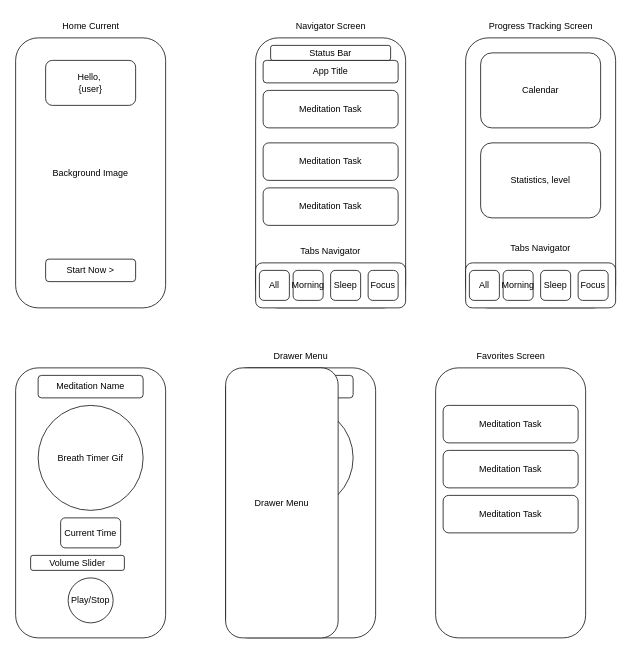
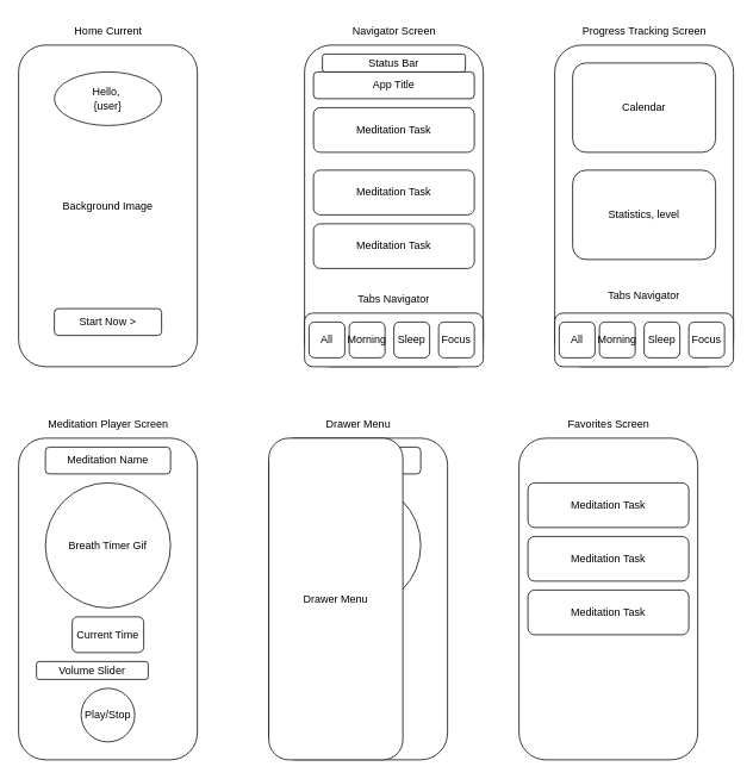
- <mxCell id="19" value="Hello,&amp;nbsp;&lt;div&gt;{user}&lt;/div&gt;" style="rounded=1;whiteSpace=wrap;html=1;align=center;" vertex="1" parent="1"><mxGeometry x="60" y="80" width="120" height="60" as="geometry" /></mxCell>
+ <mxCell id="19" value="Hello,&amp;nbsp;&lt;div&gt;{user}&lt;/div&gt;" style="ellipse;whiteSpace=wrap;html=1;align=center;" vertex="1" parent="1"><mxGeometry x="60" y="80" width="120" height="60" as="geometry" /></mxCell>
+ <mxCell id="21" value="Meditation Player Screen" style="text;html=1;align=center;verticalAlign=middle;resizable=0;points=[];autosize=1;strokeColor=none;fillColor=none;" vertex="1" parent="1"><mxGeometry x="40" y="460" width="160" height="30" as="geometry" /></mxCell>
